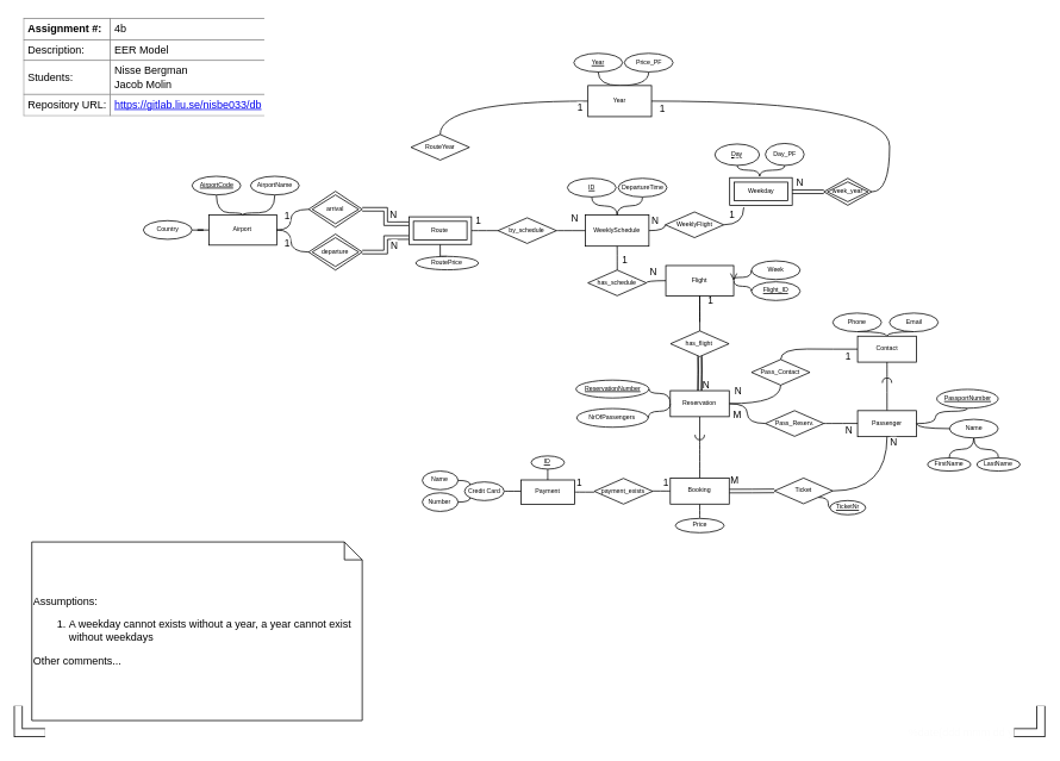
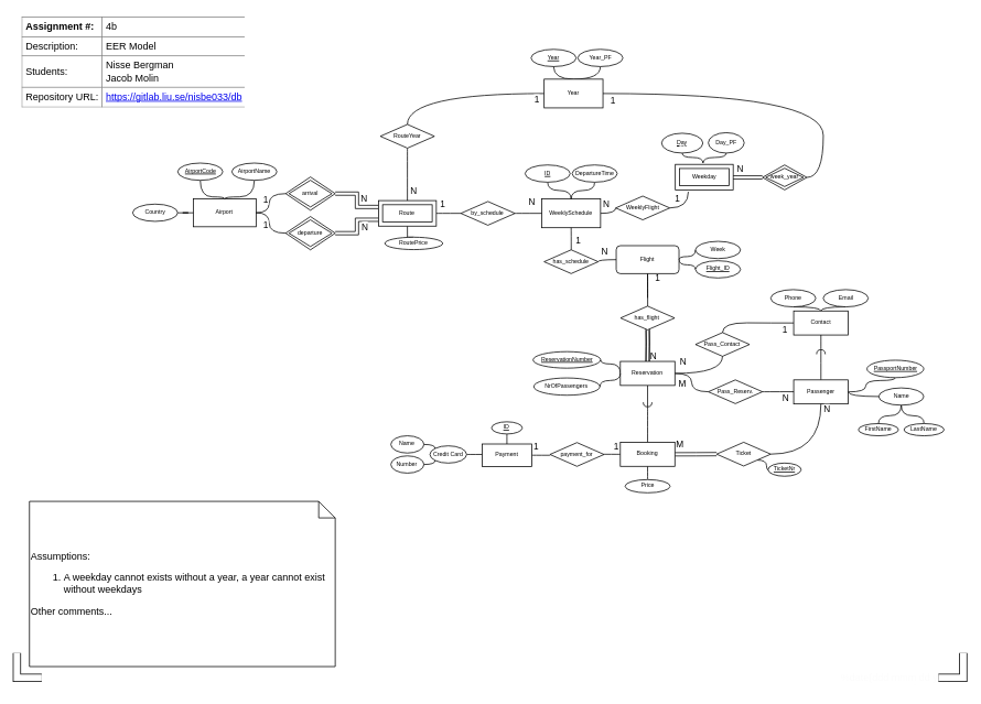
- <mxCell id="71" value="Price_PF" style="ellipse;whiteSpace=wrap;html=1;align=center;shadow=0;gradientColor=none;fontSize=7;" parent="1" vertex="1"><mxGeometry x="698.665" y="59.107" width="54.545" height="20.89" as="geometry" /></mxCell>
+ <mxCell id="71" value="Year_PF" style="ellipse;whiteSpace=wrap;html=1;align=center;shadow=0;gradientColor=none;fontSize=7;" parent="1" vertex="1"><mxGeometry x="698.665" y="59.107" width="54.545" height="20.89" as="geometry" /></mxCell>
+ <mxCell id="127" value="N" style="edgeStyle=orthogonalEdgeStyle;curved=1;rounded=0;orthogonalLoop=1;jettySize=auto;html=1;exitX=0.5;exitY=1;exitDx=0;exitDy=0;entryX=0.5;entryY=0;entryDx=0;entryDy=0;endArrow=none;endFill=0;" parent="1" source="128" target="62" edge="1"><mxGeometry x="0.615" y="8" relative="1" as="geometry"><mxPoint as="offset" /></mxGeometry></mxCell>
- <mxCell id="35" style="edgeStyle=orthogonalEdgeStyle;curved=1;rounded=0;orthogonalLoop=1;jettySize=auto;html=1;exitX=0;exitY=0.5;exitDx=0;exitDy=0;entryX=1;entryY=0.5;entryDx=0;entryDy=0;endArrow=open;endFill=0;" parent="1" source="36" target="22" edge="1"><mxGeometry relative="1" as="geometry"><Array as="points"><mxPoint x="841" y="310" /><mxPoint x="821" y="310" /></Array></mxGeometry></mxCell>
+ <mxCell id="35" style="edgeStyle=orthogonalEdgeStyle;curved=1;rounded=0;orthogonalLoop=1;jettySize=auto;html=1;exitX=0;exitY=0.5;exitDx=0;exitDy=0;entryX=1;entryY=0.5;entryDx=0;entryDy=0;endArrow=none;endFill=0;" parent="1" source="36" target="22" edge="1"><mxGeometry relative="1" as="geometry"><Array as="points"><mxPoint x="841" y="310" /><mxPoint x="821" y="310" /></Array></mxGeometry></mxCell>
- <mxCell id="22" value="Flight" style="whiteSpace=wrap;html=1;align=center;strokeColor=#000000;fillColor=#ffffff;fontSize=7;fontColor=#000000;" parent="1" vertex="1"><mxGeometry x="745.11" y="296.78" width="76" height="33.89" as="geometry" /></mxCell>
+ <mxCell id="22" value="Flight" style="whiteSpace=wrap;html=1;align=center;strokeColor=#000000;fillColor=#ffffff;fontSize=7;fontColor=#000000;rounded=1;" parent="1" vertex="1"><mxGeometry x="745.11" y="296.78" width="76" height="33.89" as="geometry" /></mxCell>
- <mxCell id="106" value="payment_exists" style="shape=rhombus;perimeter=rhombusPerimeter;whiteSpace=wrap;html=1;align=center;shadow=0;gradientColor=none;fontSize=7;" parent="1" vertex="1"><mxGeometry x="664.93" y="535.175" width="65.455" height="28.723" as="geometry" /></mxCell>
+ <mxCell id="106" value="payment_for" style="shape=rhombus;perimeter=rhombusPerimeter;whiteSpace=wrap;html=1;align=center;shadow=0;gradientColor=none;fontSize=7;" parent="1" vertex="1"><mxGeometry x="664.93" y="535.175" width="65.455" height="28.723" as="geometry" /></mxCell>
